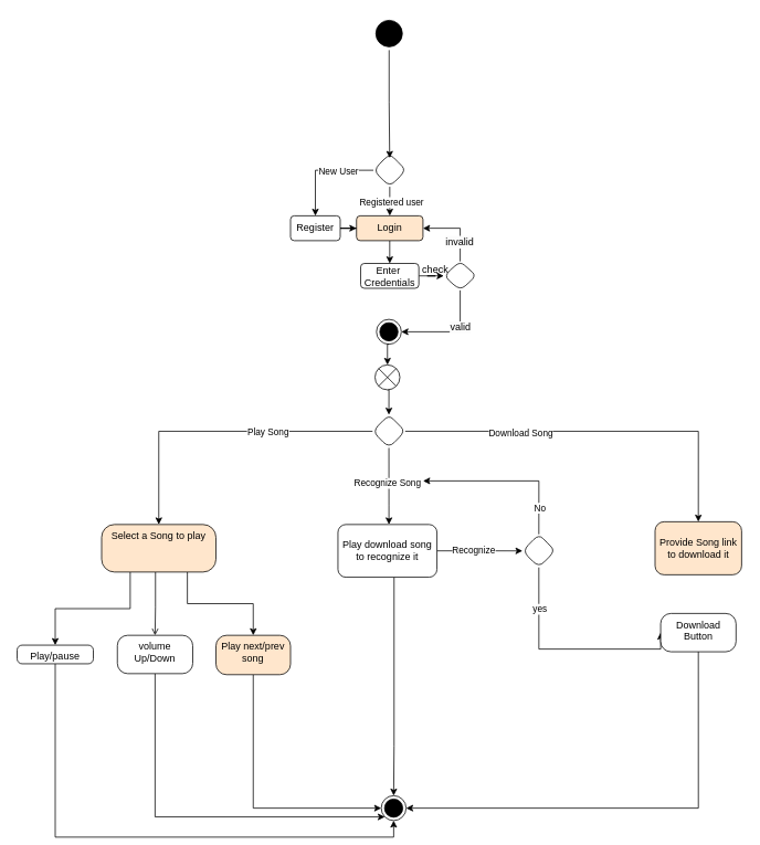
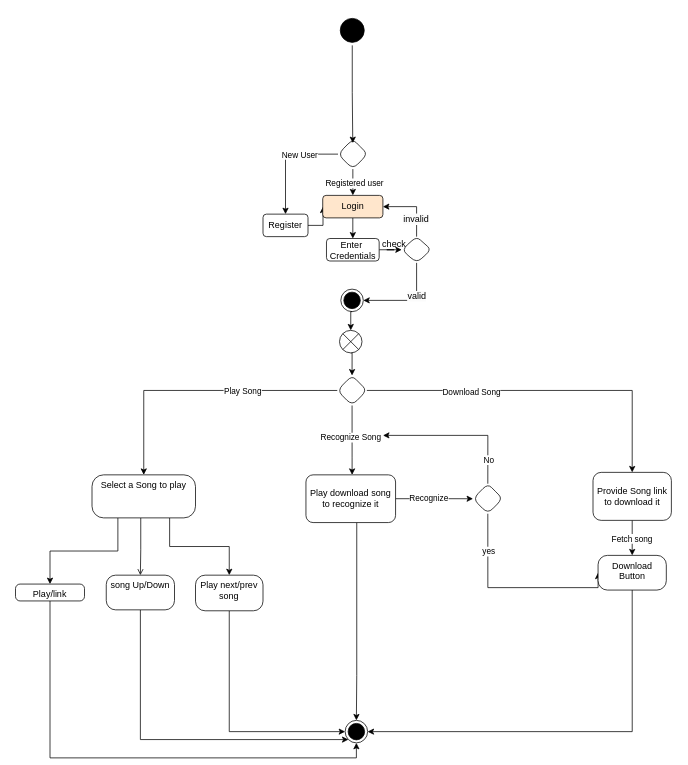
- <mxCell id="9" value="Register" style="rounded=1;whiteSpace=wrap;html=1;" parent="1" vertex="1"><mxGeometry x="350" y="260" width="60" height="30" as="geometry" /></mxCell>
+ <mxCell id="9" value="Register" style="rounded=1;whiteSpace=wrap;html=1;" parent="1" vertex="1"><mxGeometry x="350" y="285" width="60" height="30" as="geometry" /></mxCell>
- <mxCell id="31" value="Select a Song to play" style="whiteSpace=wrap;html=1;verticalAlign=top;rounded=1;arcSize=27;dashed=0;fillColor=#ffe6cc;" parent="1" vertex="1"><mxGeometry x="122" y="632.64" width="138" height="57.36" as="geometry" /></mxCell>
+ <mxCell id="31" value="Select a Song to play" style="whiteSpace=wrap;html=1;verticalAlign=top;rounded=1;arcSize=27;dashed=0;" parent="1" vertex="1"><mxGeometry x="122" y="632.64" width="138" height="57.36" as="geometry" /></mxCell>
- <mxCell id="37" value="Provide Song link to download it" style="rounded=1;whiteSpace=wrap;html=1;arcSize=17;fillColor=#ffe6cc;" parent="1" vertex="1"><mxGeometry x="790" y="629.32" width="104.5" height="64" as="geometry" /></mxCell>
+ <mxCell id="37" value="Provide Song link to download it" style="rounded=1;whiteSpace=wrap;html=1;arcSize=17;" parent="1" vertex="1"><mxGeometry x="790" y="629.32" width="104.5" height="64" as="geometry" /></mxCell>
+ <mxCell id="35" style="edgeStyle=orthogonalEdgeStyle;rounded=0;orthogonalLoop=1;jettySize=auto;html=1;exitX=0.5;exitY=1;exitDx=0;exitDy=0;" parent="1" source="37" target="53" edge="1"><mxGeometry relative="1" as="geometry" /></mxCell>
+ <mxCell id="36" value="Fetch song" style="edgeLabel;html=1;align=center;verticalAlign=middle;resizable=0;points=[];" parent="35" vertex="1" connectable="0"><mxGeometry x="0.011" y="-1" relative="1" as="geometry"><mxPoint as="offset" /></mxGeometry></mxCell>
- <mxCell id="33" value="volume Up/Down" style="whiteSpace=wrap;html=1;verticalAlign=top;rounded=1;arcSize=27;dashed=0;" parent="1" vertex="1"><mxGeometry x="141" y="766.39" width="91" height="46.25" as="geometry" /></mxCell>
+ <mxCell id="33" value="song Up/Down" style="whiteSpace=wrap;html=1;verticalAlign=top;rounded=1;arcSize=27;dashed=0;" parent="1" vertex="1"><mxGeometry x="141" y="766.39" width="91" height="46.25" as="geometry" /></mxCell>
- <mxCell id="51" value="Play next/prev song" style="whiteSpace=wrap;html=1;verticalAlign=top;rounded=1;arcSize=27;dashed=0;fillColor=#ffe6cc;" parent="1" vertex="1"><mxGeometry x="260" y="766.39" width="90" height="47.5" as="geometry" /></mxCell>
+ <mxCell id="51" value="Play next/prev song" style="whiteSpace=wrap;html=1;verticalAlign=top;rounded=1;arcSize=27;dashed=0;" parent="1" vertex="1"><mxGeometry x="260" y="766.39" width="90" height="47.5" as="geometry" /></mxCell>
- <mxCell id="49" value="Play/pause" style="whiteSpace=wrap;html=1;verticalAlign=top;rounded=1;arcSize=27;dashed=0;" parent="1" vertex="1"><mxGeometry x="20" y="778.27" width="92" height="22.5" as="geometry" /></mxCell>
+ <mxCell id="49" value="Play/link" style="whiteSpace=wrap;html=1;verticalAlign=top;rounded=1;arcSize=27;dashed=0;" parent="1" vertex="1"><mxGeometry x="20" y="778.27" width="92" height="22.5" as="geometry" /></mxCell>
